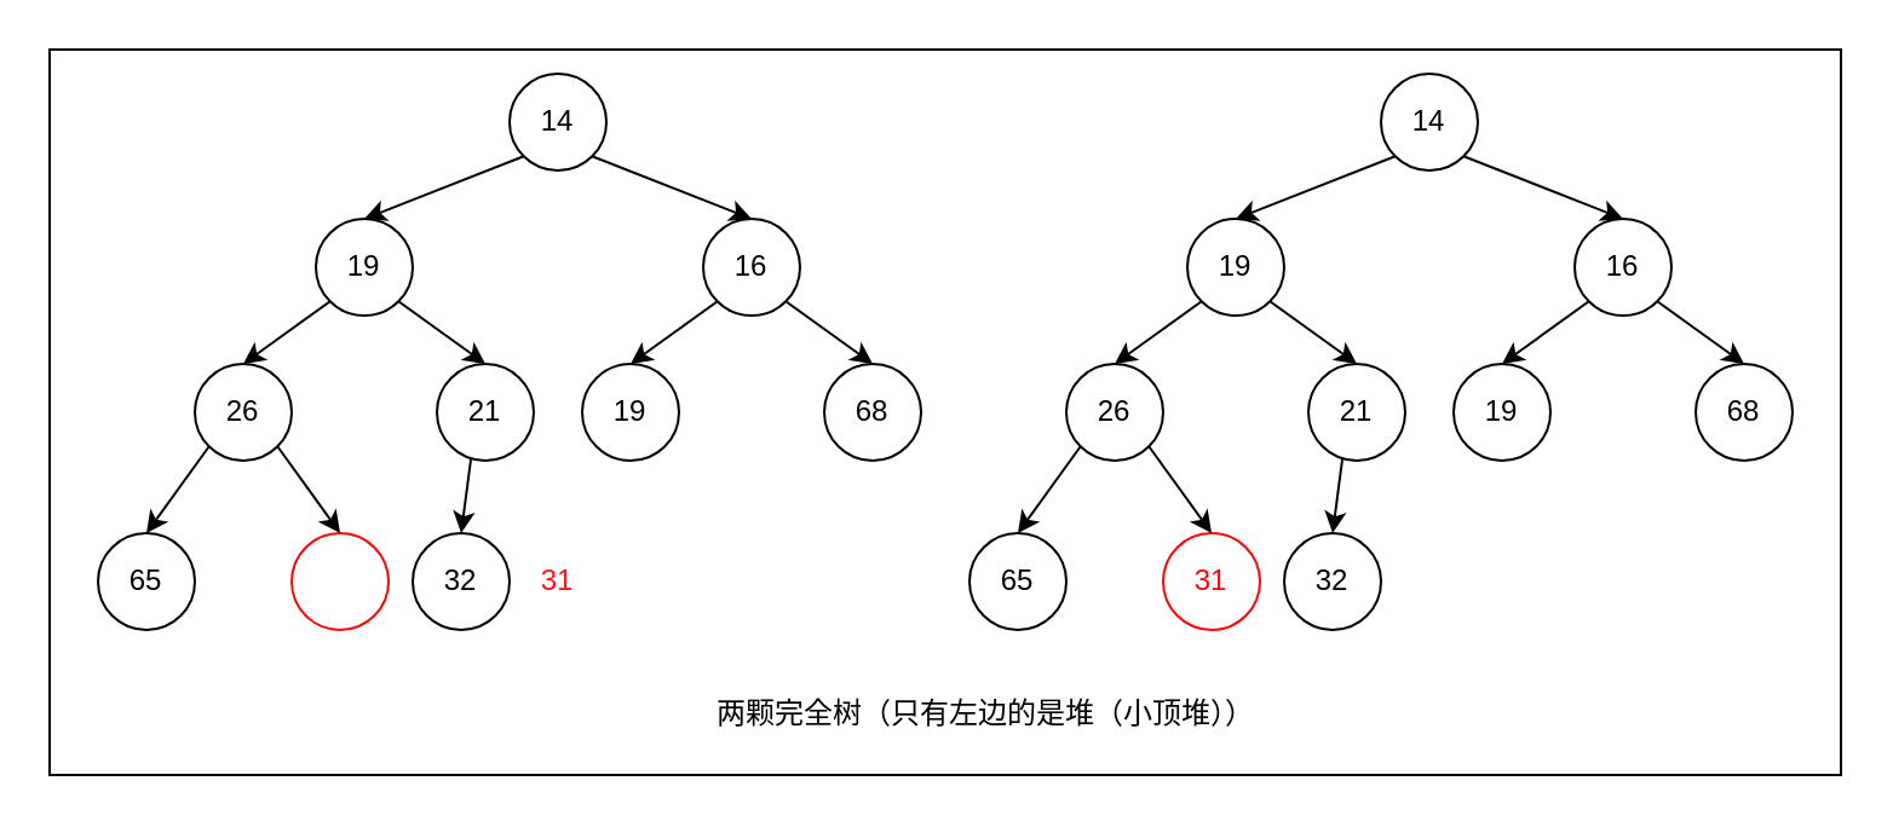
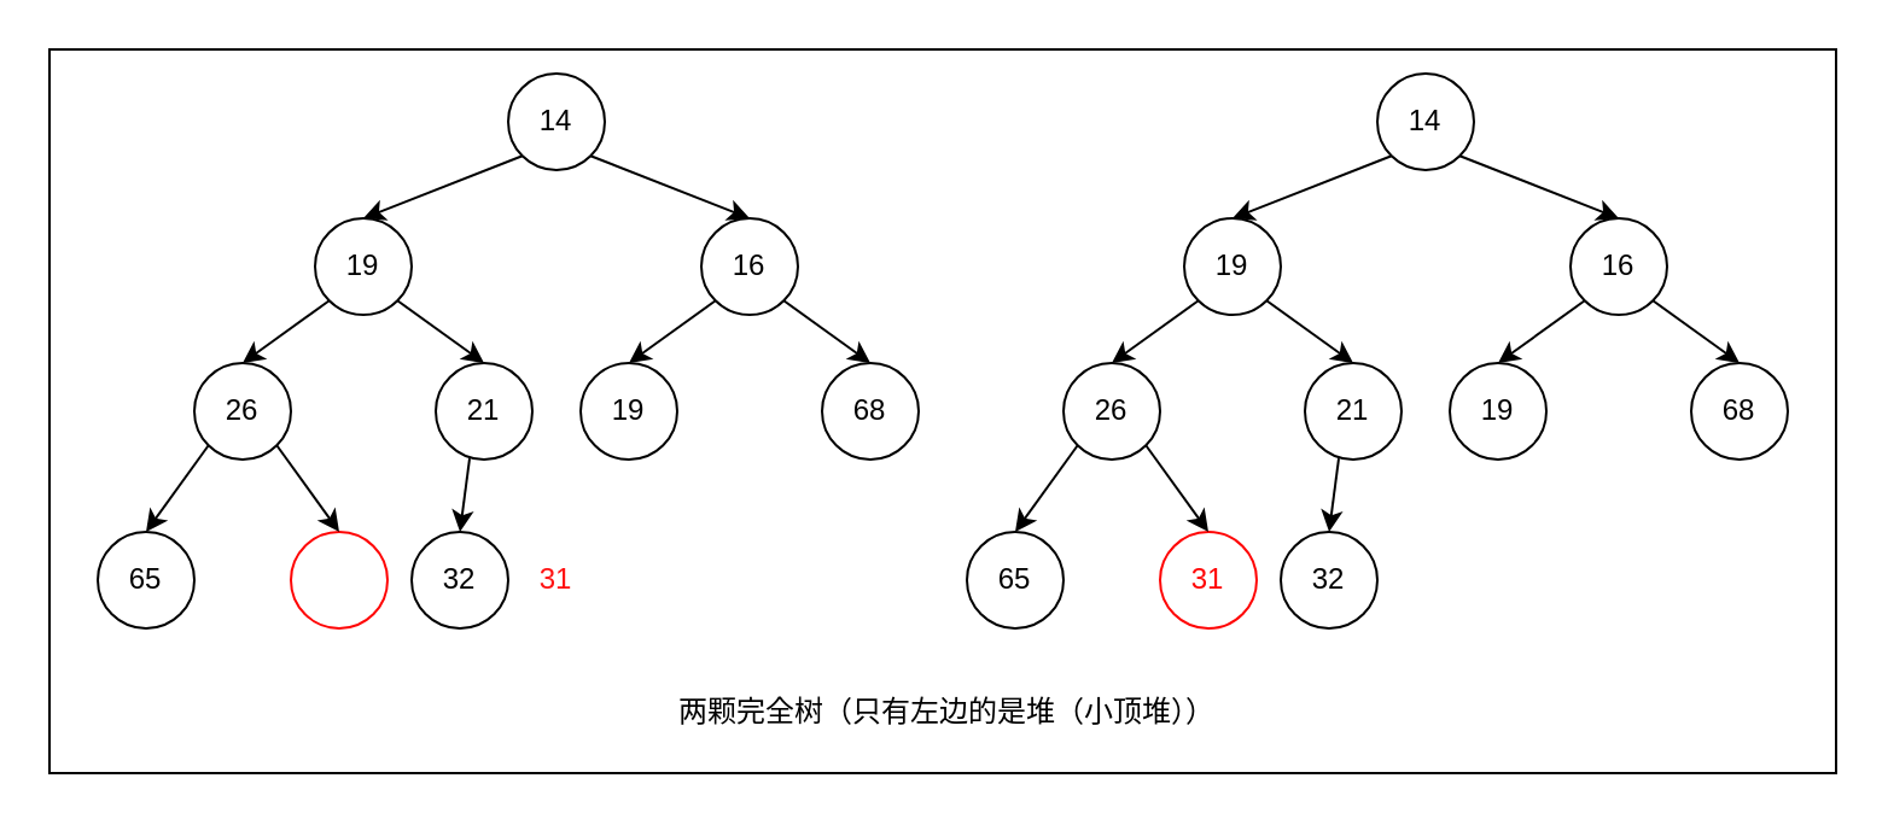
- <mxCell id="22" value="两颗完全树（只有左边的是堆（小顶堆））" style="text;html=1;strokeColor=none;fillColor=none;align=center;verticalAlign=middle;whiteSpace=wrap;rounded=0;fontColor=#000000;" parent="1" vertex="1"><mxGeometry x="272" y="280" width="270" height="30" as="geometry" /></mxCell>
+ <mxCell id="22" value="两颗完全树（只有左边的是堆（小顶堆））" style="text;html=1;strokeColor=none;fillColor=none;align=center;verticalAlign=middle;whiteSpace=wrap;rounded=0;fontColor=#000000;" parent="1" vertex="1"><mxGeometry x="257" y="280" width="270" height="30" as="geometry" /></mxCell>
